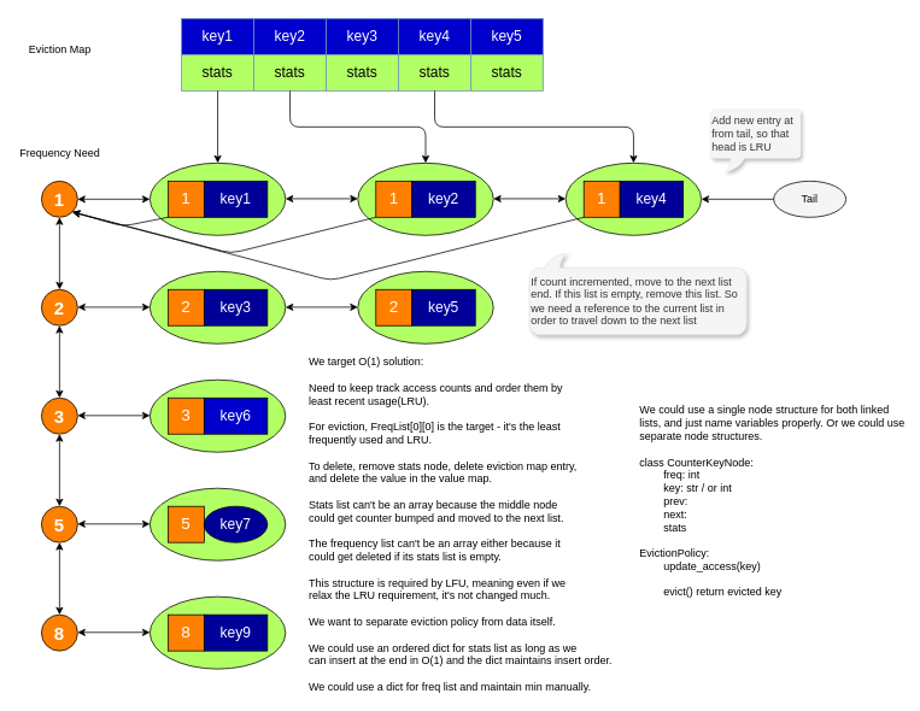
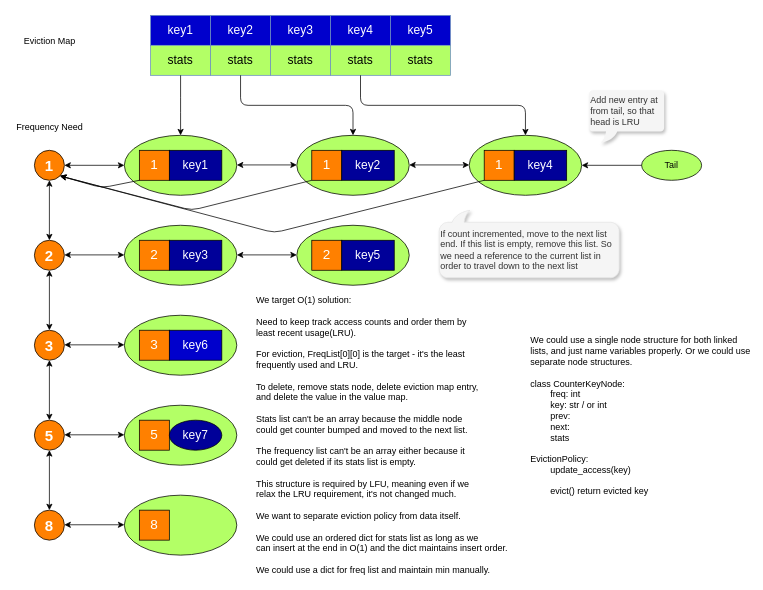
- <mxCell id="58" value="Tail" style="ellipse;whiteSpace=wrap;html=1;fillColor=#f5f5f5;" vertex="1" parent="1"><mxGeometry x="855" y="200" width="80" height="40" as="geometry" /></mxCell>
+ <mxCell id="58" value="Tail" style="ellipse;whiteSpace=wrap;html=1;fillColor=#B3FF66;" vertex="1" parent="1"><mxGeometry x="855" y="200" width="80" height="40" as="geometry" /></mxCell>
- <mxCell id="41" value="&lt;font color=&quot;#ffffff&quot; style=&quot;font-size: 16px&quot;&gt;key9&lt;/font&gt;" style="rounded=0;whiteSpace=wrap;html=1;fillColor=#000099;" vertex="1" parent="1"><mxGeometry x="225" y="680" width="70" height="40" as="geometry" /></mxCell>
